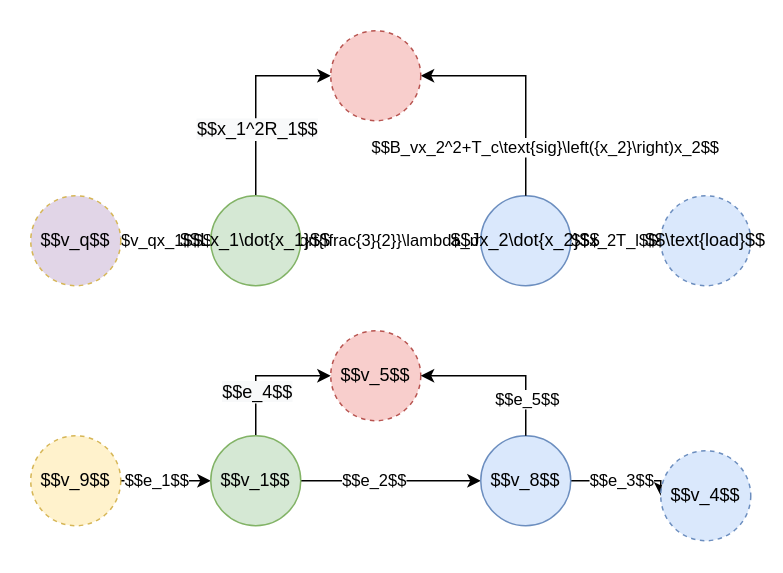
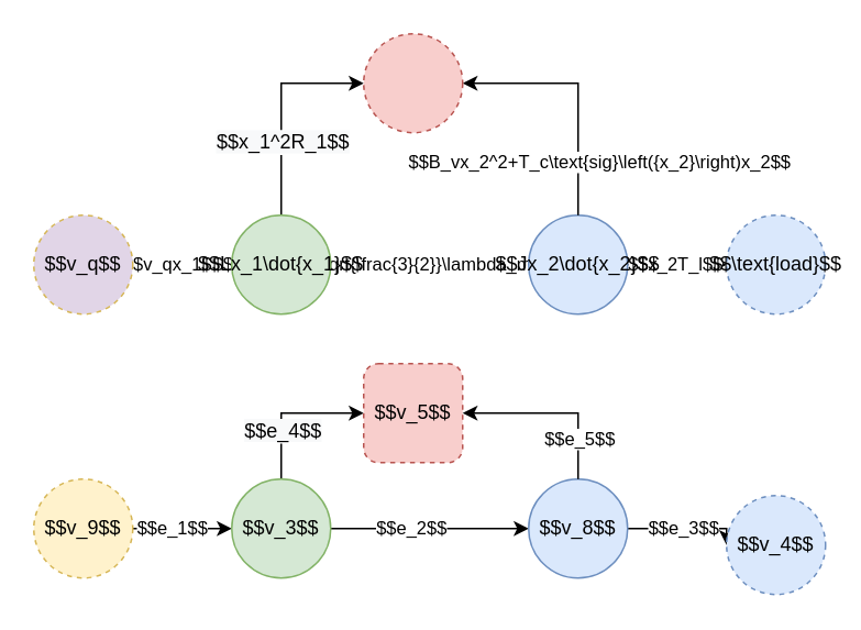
- <mxCell id="25" value="$$v_5$$" style="ellipse;whiteSpace=wrap;html=1;aspect=fixed;dashed=1;fillColor=#f8cecc;strokeColor=#b85450;" parent="1" vertex="1"><mxGeometry x="220" y="220" width="60" height="60" as="geometry" /></mxCell>
+ <mxCell id="25" value="$$v_5$$" style="whiteSpace=wrap;html=1;aspect=fixed;dashed=1;fillColor=#f8cecc;strokeColor=#b85450;rounded=1;" parent="1" vertex="1"><mxGeometry x="220" y="220" width="60" height="60" as="geometry" /></mxCell>
- <mxCell id="24" value="$$v_1$$" style="ellipse;whiteSpace=wrap;html=1;aspect=fixed;fillColor=#d5e8d4;strokeColor=#82b366;" parent="1" vertex="1"><mxGeometry x="140" y="290" width="60" height="60" as="geometry" /></mxCell>
+ <mxCell id="24" value="$$v_3$$" style="ellipse;whiteSpace=wrap;html=1;aspect=fixed;fillColor=#d5e8d4;strokeColor=#82b366;" parent="1" vertex="1"><mxGeometry x="140" y="290" width="60" height="60" as="geometry" /></mxCell>
